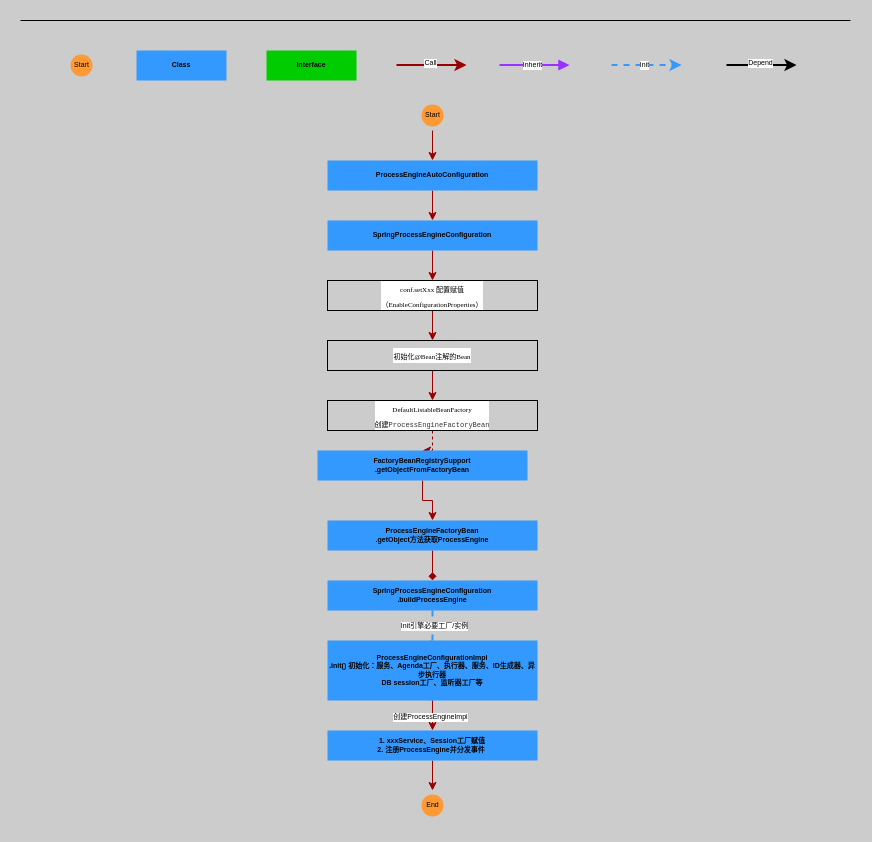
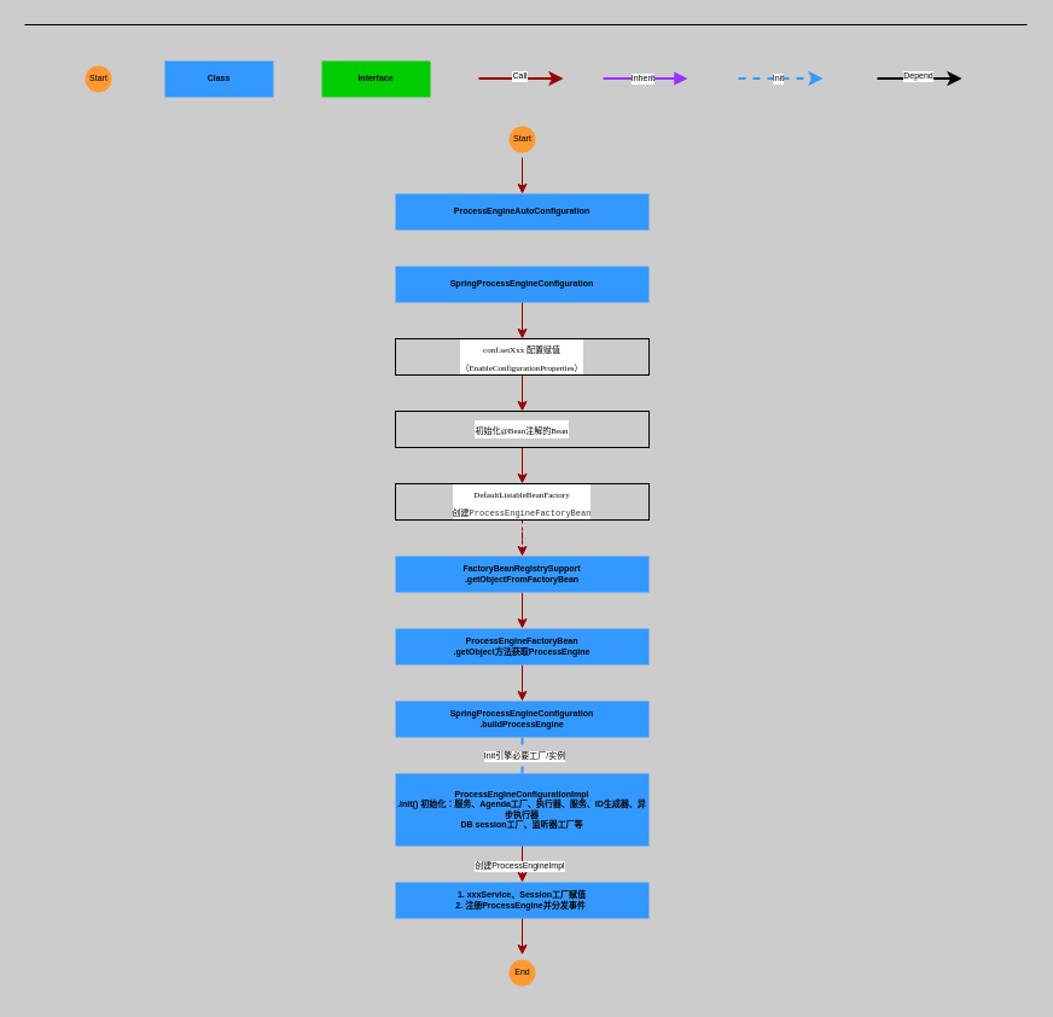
- <mxCell id="16" value="" style="edgeStyle=orthogonalEdgeStyle;rounded=0;orthogonalLoop=1;jettySize=auto;html=1;fontSize=7;strokeColor=#990000;" parent="1" source="17" target="19" edge="1"><mxGeometry relative="1" as="geometry" /></mxCell>
- <mxCell id="27" value="FactoryBeanRegistrySupport&#10;.getObjectFromFactoryBean" style="whiteSpace=wrap;align=center;verticalAlign=middle;fontStyle=1;strokeWidth=3;fillColor=#3399FF;strokeColor=none;fontSize=7;" parent="1" vertex="1"><mxGeometry x="317" y="450" width="210" height="30" as="geometry" /></mxCell>
+ <mxCell id="27" value="FactoryBeanRegistrySupport&#10;.getObjectFromFactoryBean" style="whiteSpace=wrap;align=center;verticalAlign=middle;fontStyle=1;strokeWidth=3;fillColor=#3399FF;strokeColor=none;fontSize=7;" parent="1" vertex="1"><mxGeometry x="327" y="460" width="210" height="30" as="geometry" /></mxCell>
- <mxCell id="28" value="" style="edgeStyle=orthogonalEdgeStyle;rounded=0;orthogonalLoop=1;jettySize=auto;html=1;fontSize=7;fontColor=#000000;strokeColor=#990000;endArrow=diamond;" parent="1" source="29" target="30" edge="1"><mxGeometry relative="1" as="geometry" /></mxCell>
+ <mxCell id="28" value="" style="edgeStyle=orthogonalEdgeStyle;rounded=0;orthogonalLoop=1;jettySize=auto;html=1;fontSize=7;fontColor=#000000;strokeColor=#990000;" parent="1" source="29" target="30" edge="1"><mxGeometry relative="1" as="geometry" /></mxCell>
